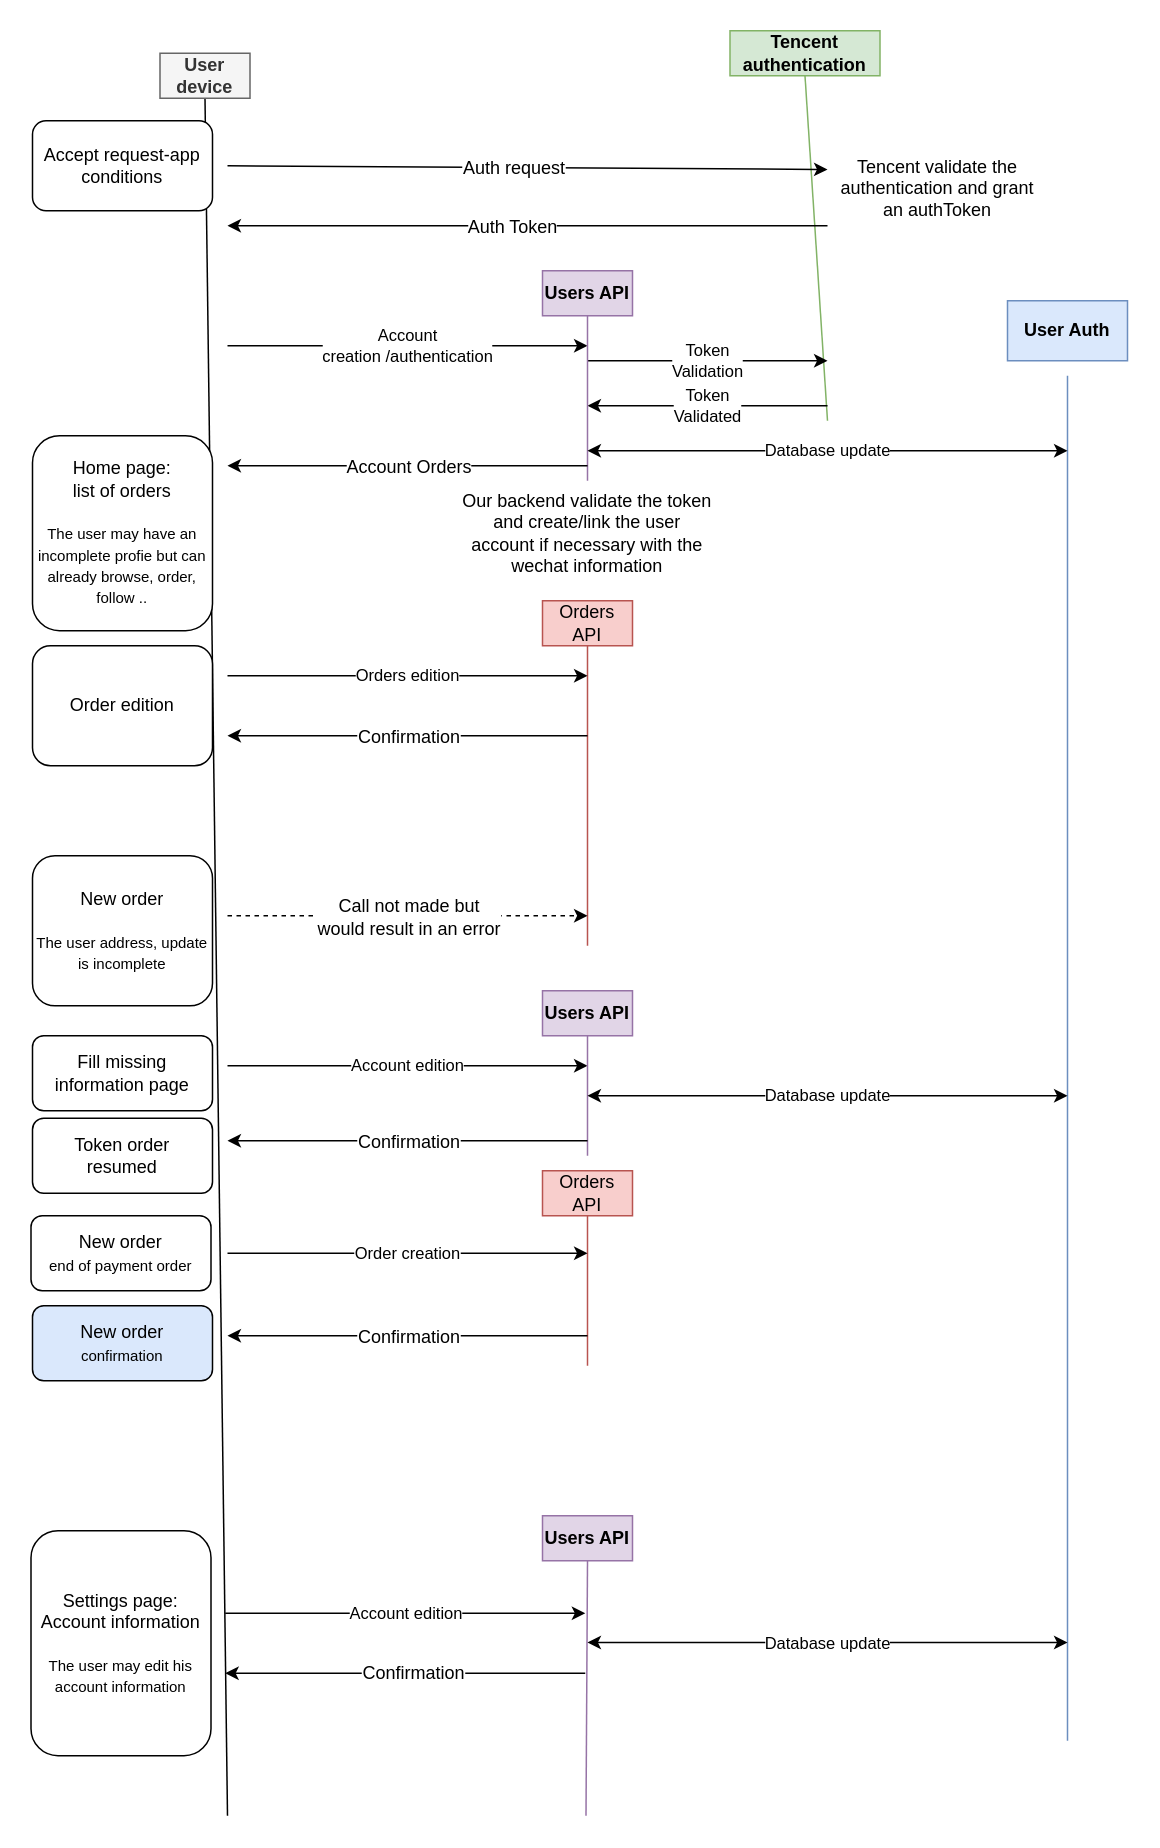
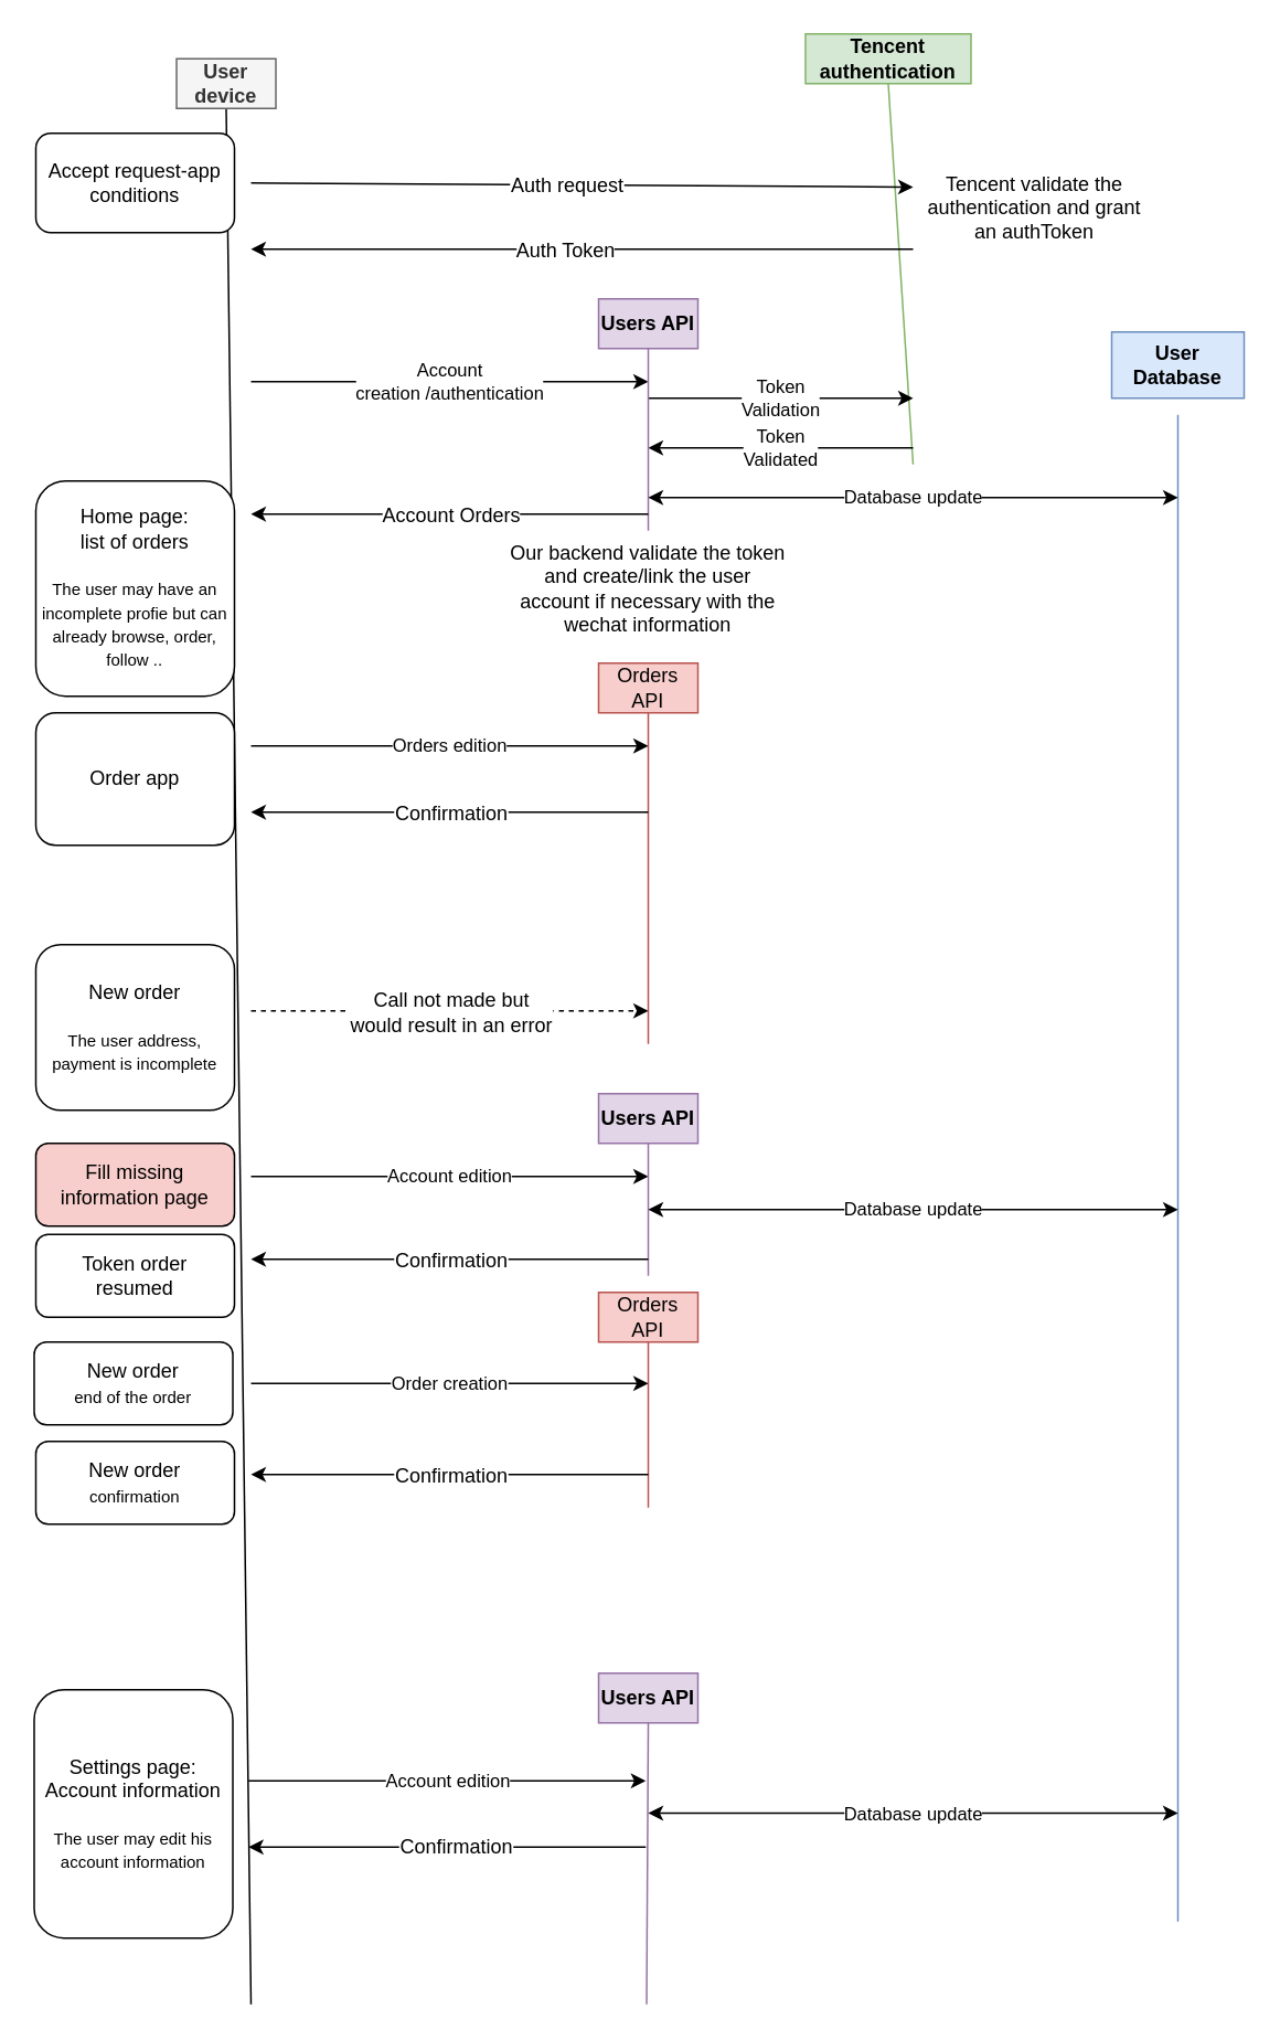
- <mxCell id="50" value="User Auth" style="text;html=1;strokeColor=#6c8ebf;fillColor=#dae8fc;align=center;verticalAlign=middle;whiteSpace=wrap;rounded=0;fontStyle=1" vertex="1" parent="1"><mxGeometry x="671" y="200" width="80" height="40" as="geometry" /></mxCell>
+ <mxCell id="50" value="User Database" style="text;html=1;strokeColor=#6c8ebf;fillColor=#dae8fc;align=center;verticalAlign=middle;whiteSpace=wrap;rounded=0;fontStyle=1" vertex="1" parent="1"><mxGeometry x="671" y="200" width="80" height="40" as="geometry" /></mxCell>
- <mxCell id="51" value="Order edition" style="rounded=1;whiteSpace=wrap;html=1;" vertex="1" parent="1"><mxGeometry x="21" y="430" width="120" height="80" as="geometry" /></mxCell>
+ <mxCell id="51" value="Order app" style="rounded=1;whiteSpace=wrap;html=1;" vertex="1" parent="1"><mxGeometry x="21" y="430" width="120" height="80" as="geometry" /></mxCell>
- <mxCell id="31" value="New order&lt;br&gt;&lt;div&gt;&lt;br&gt;&lt;/div&gt;&lt;div&gt;&lt;font style=&quot;font-size: 10px&quot;&gt;The user address, update is incomplete&lt;/font&gt;&lt;br&gt;&lt;/div&gt;" style="rounded=1;whiteSpace=wrap;html=1;" vertex="1" parent="1"><mxGeometry x="21" y="570" width="120" height="100" as="geometry" /></mxCell>
+ <mxCell id="31" value="New order&lt;br&gt;&lt;div&gt;&lt;br&gt;&lt;/div&gt;&lt;div&gt;&lt;font style=&quot;font-size: 10px&quot;&gt;The user address, payment is incomplete&lt;/font&gt;&lt;br&gt;&lt;/div&gt;" style="rounded=1;whiteSpace=wrap;html=1;" vertex="1" parent="1"><mxGeometry x="21" y="570" width="120" height="100" as="geometry" /></mxCell>
- <mxCell id="32" value="Fill missing information page" style="rounded=1;whiteSpace=wrap;html=1;" vertex="1" parent="1"><mxGeometry x="21" y="690" width="120" height="50" as="geometry" /></mxCell>
+ <mxCell id="32" value="Fill missing information page" style="rounded=1;whiteSpace=wrap;html=1;fillColor=#f8cecc;" vertex="1" parent="1"><mxGeometry x="21" y="690" width="120" height="50" as="geometry" /></mxCell>
- <mxCell id="39" value="New order&lt;br&gt;&lt;font style=&quot;font-size: 10px&quot;&gt;end of payment order&lt;/font&gt;" style="rounded=1;whiteSpace=wrap;html=1;" vertex="1" parent="1"><mxGeometry x="20" y="810" width="120" height="50" as="geometry" /></mxCell>
+ <mxCell id="39" value="New order&lt;br&gt;&lt;font style=&quot;font-size: 10px&quot;&gt;end of the order&lt;/font&gt;" style="rounded=1;whiteSpace=wrap;html=1;" vertex="1" parent="1"><mxGeometry x="20" y="810" width="120" height="50" as="geometry" /></mxCell>
- <mxCell id="44" value="New order&lt;br&gt;&lt;font style=&quot;font-size: 10px&quot;&gt;confirmation&lt;/font&gt;" style="rounded=1;whiteSpace=wrap;html=1;fillColor=#dae8fc;" vertex="1" parent="1"><mxGeometry x="21" y="870" width="120" height="50" as="geometry" /></mxCell>
+ <mxCell id="44" value="New order&lt;br&gt;&lt;font style=&quot;font-size: 10px&quot;&gt;confirmation&lt;/font&gt;" style="rounded=1;whiteSpace=wrap;html=1;" vertex="1" parent="1"><mxGeometry x="21" y="870" width="120" height="50" as="geometry" /></mxCell>
